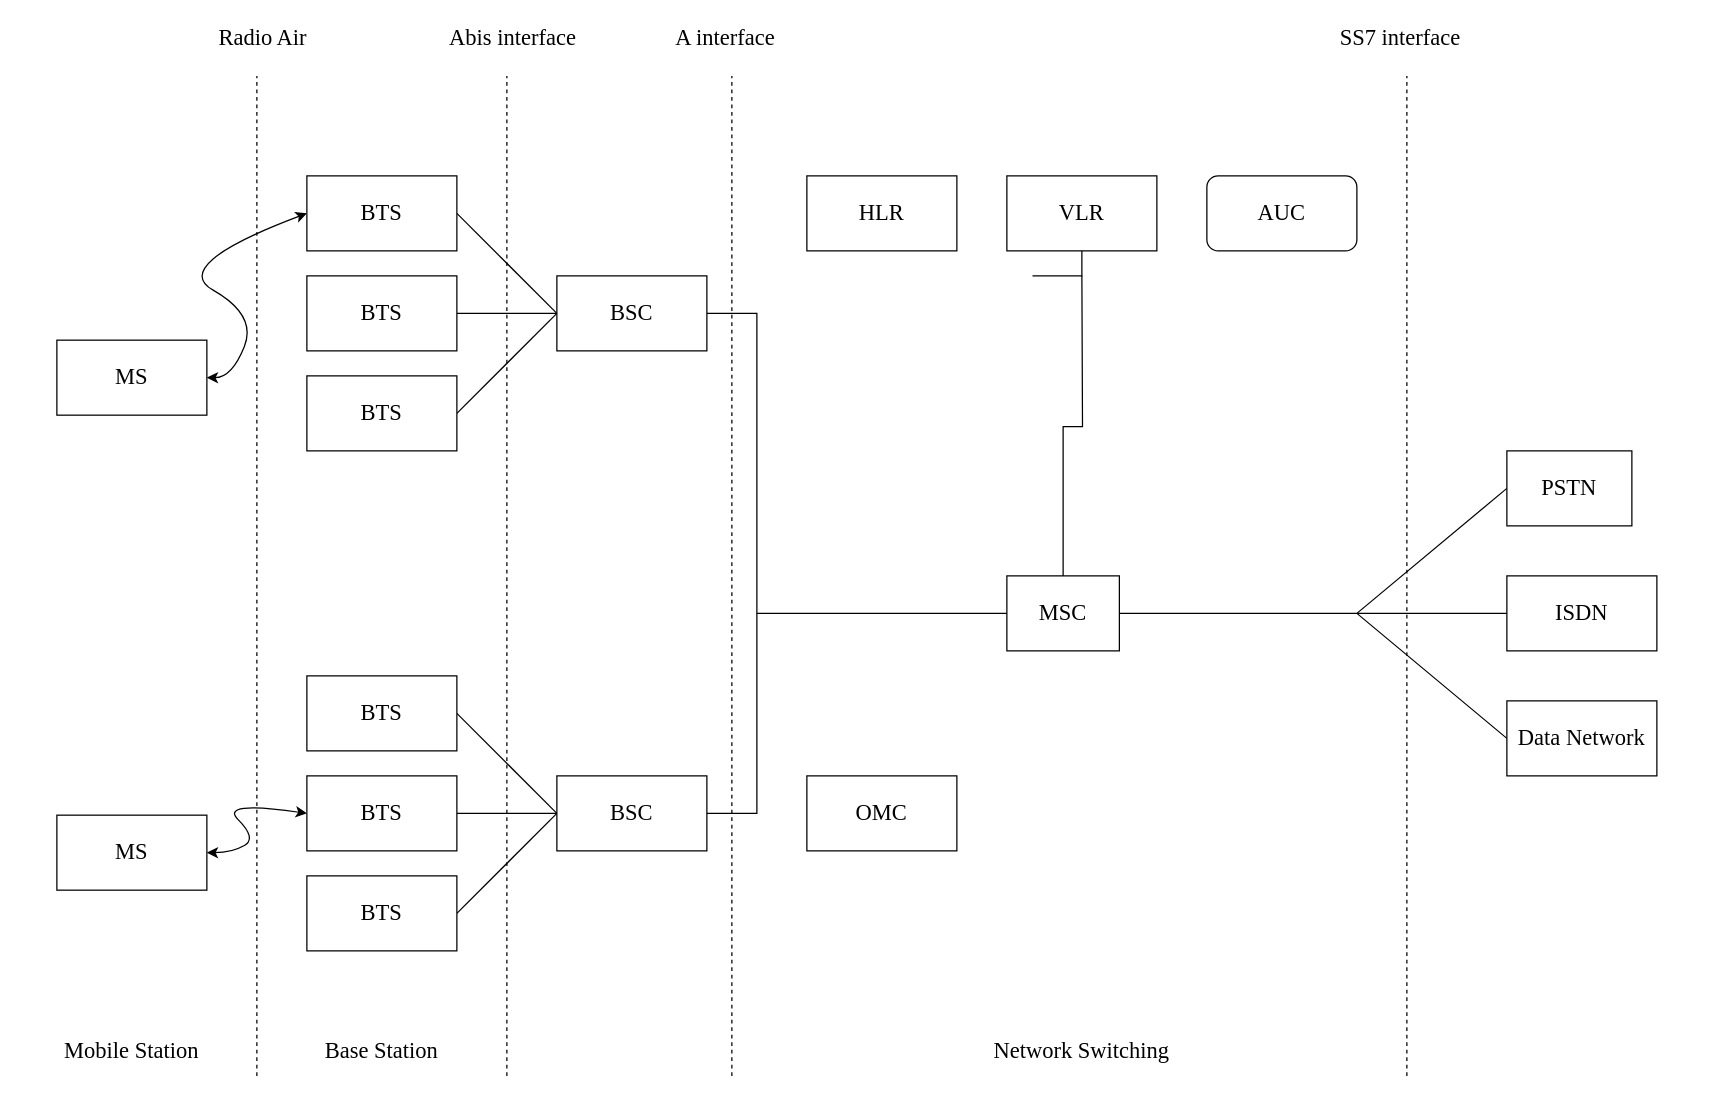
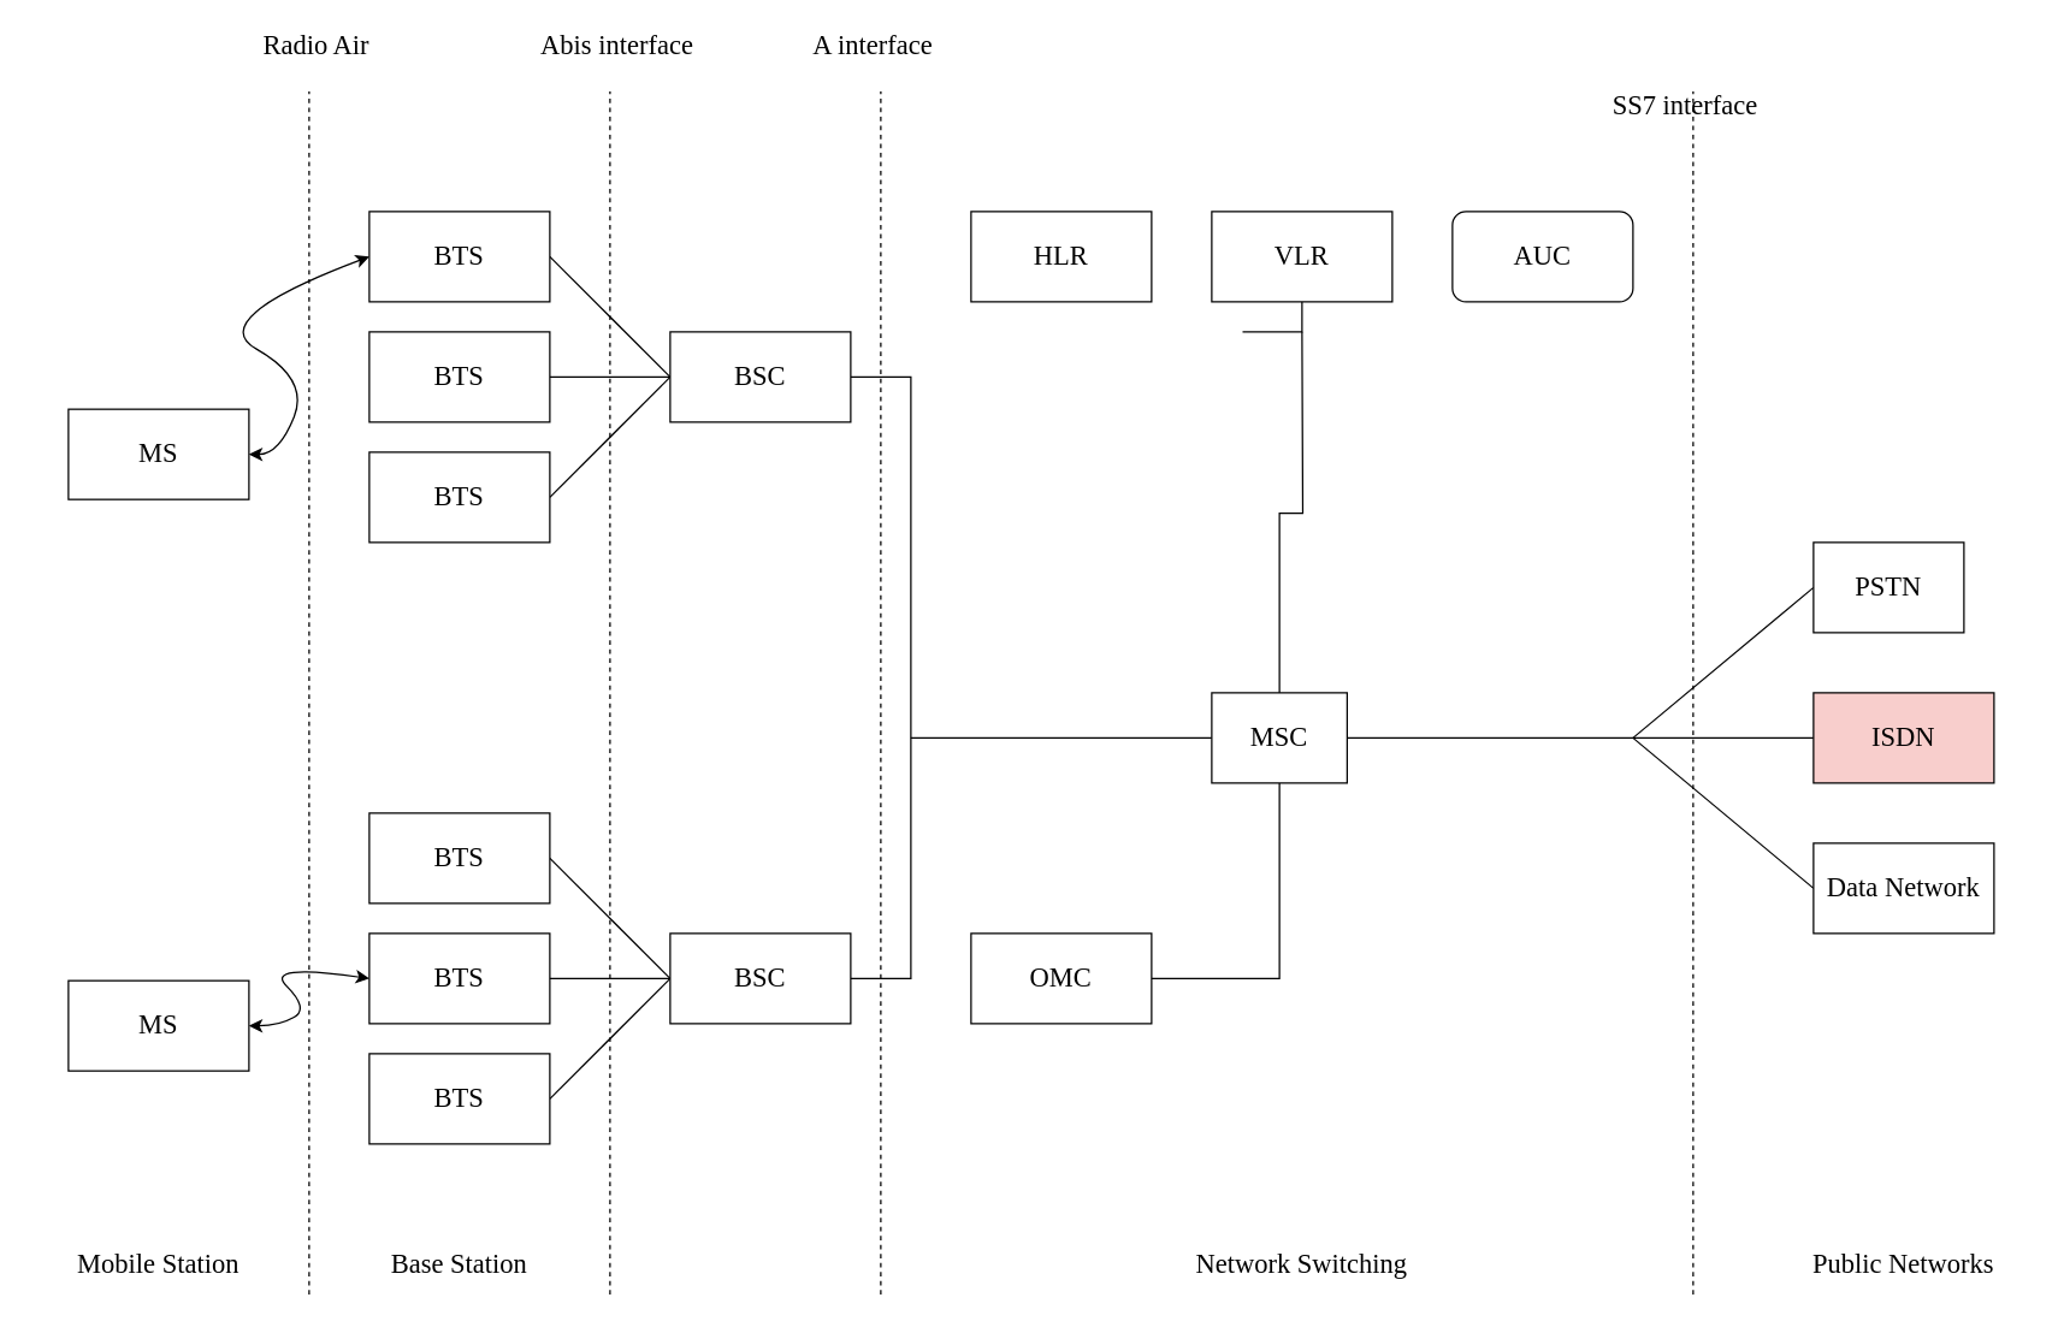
- <mxCell id="47" value="SS7 interface" style="text;html=1;strokeColor=none;fillColor=none;align=center;verticalAlign=middle;whiteSpace=wrap;rounded=0;fontFamily=Ubuntu;fontSize=18;" vertex="1" parent="1"><mxGeometry x="1035" y="20" width="170" height="20" as="geometry" /></mxCell>
+ <mxCell id="47" value="SS7 interface" style="text;html=1;strokeColor=none;fillColor=none;align=center;verticalAlign=middle;whiteSpace=wrap;rounded=0;fontFamily=Ubuntu;fontSize=18;" vertex="1" parent="1"><mxGeometry x="1035" y="60" width="170" height="20" as="geometry" /></mxCell>
- <mxCell id="34" value="ISDN" style="rounded=0;whiteSpace=wrap;html=1;fontFamily=Ubuntu;fontSize=18;strokeColor=#000000;" vertex="1" parent="1"><mxGeometry x="1205" y="460" width="120" height="60" as="geometry" /></mxCell>
+ <mxCell id="34" value="ISDN" style="rounded=0;whiteSpace=wrap;html=1;fontFamily=Ubuntu;fontSize=18;strokeColor=#000000;fillColor=#f8cecc;" vertex="1" parent="1"><mxGeometry x="1205" y="460" width="120" height="60" as="geometry" /></mxCell>
+ <mxCell id="31" style="edgeStyle=orthogonalEdgeStyle;rounded=0;orthogonalLoop=1;jettySize=auto;html=1;exitX=1;exitY=0.5;exitDx=0;exitDy=0;entryX=0.5;entryY=1;entryDx=0;entryDy=0;startArrow=none;startFill=0;endArrow=none;endFill=0;strokeColor=#000000;fontFamily=Ubuntu;fontSize=18;" edge="1" parent="1" source="32" target="28"><mxGeometry relative="1" as="geometry" /></mxCell>
+ <mxCell id="43" value="Public Networks" style="text;html=1;strokeColor=none;fillColor=none;align=center;verticalAlign=middle;whiteSpace=wrap;rounded=0;fontFamily=Ubuntu;fontSize=18;" vertex="1" parent="1"><mxGeometry x="1180" y="830" width="170" height="20" as="geometry" /></mxCell>
